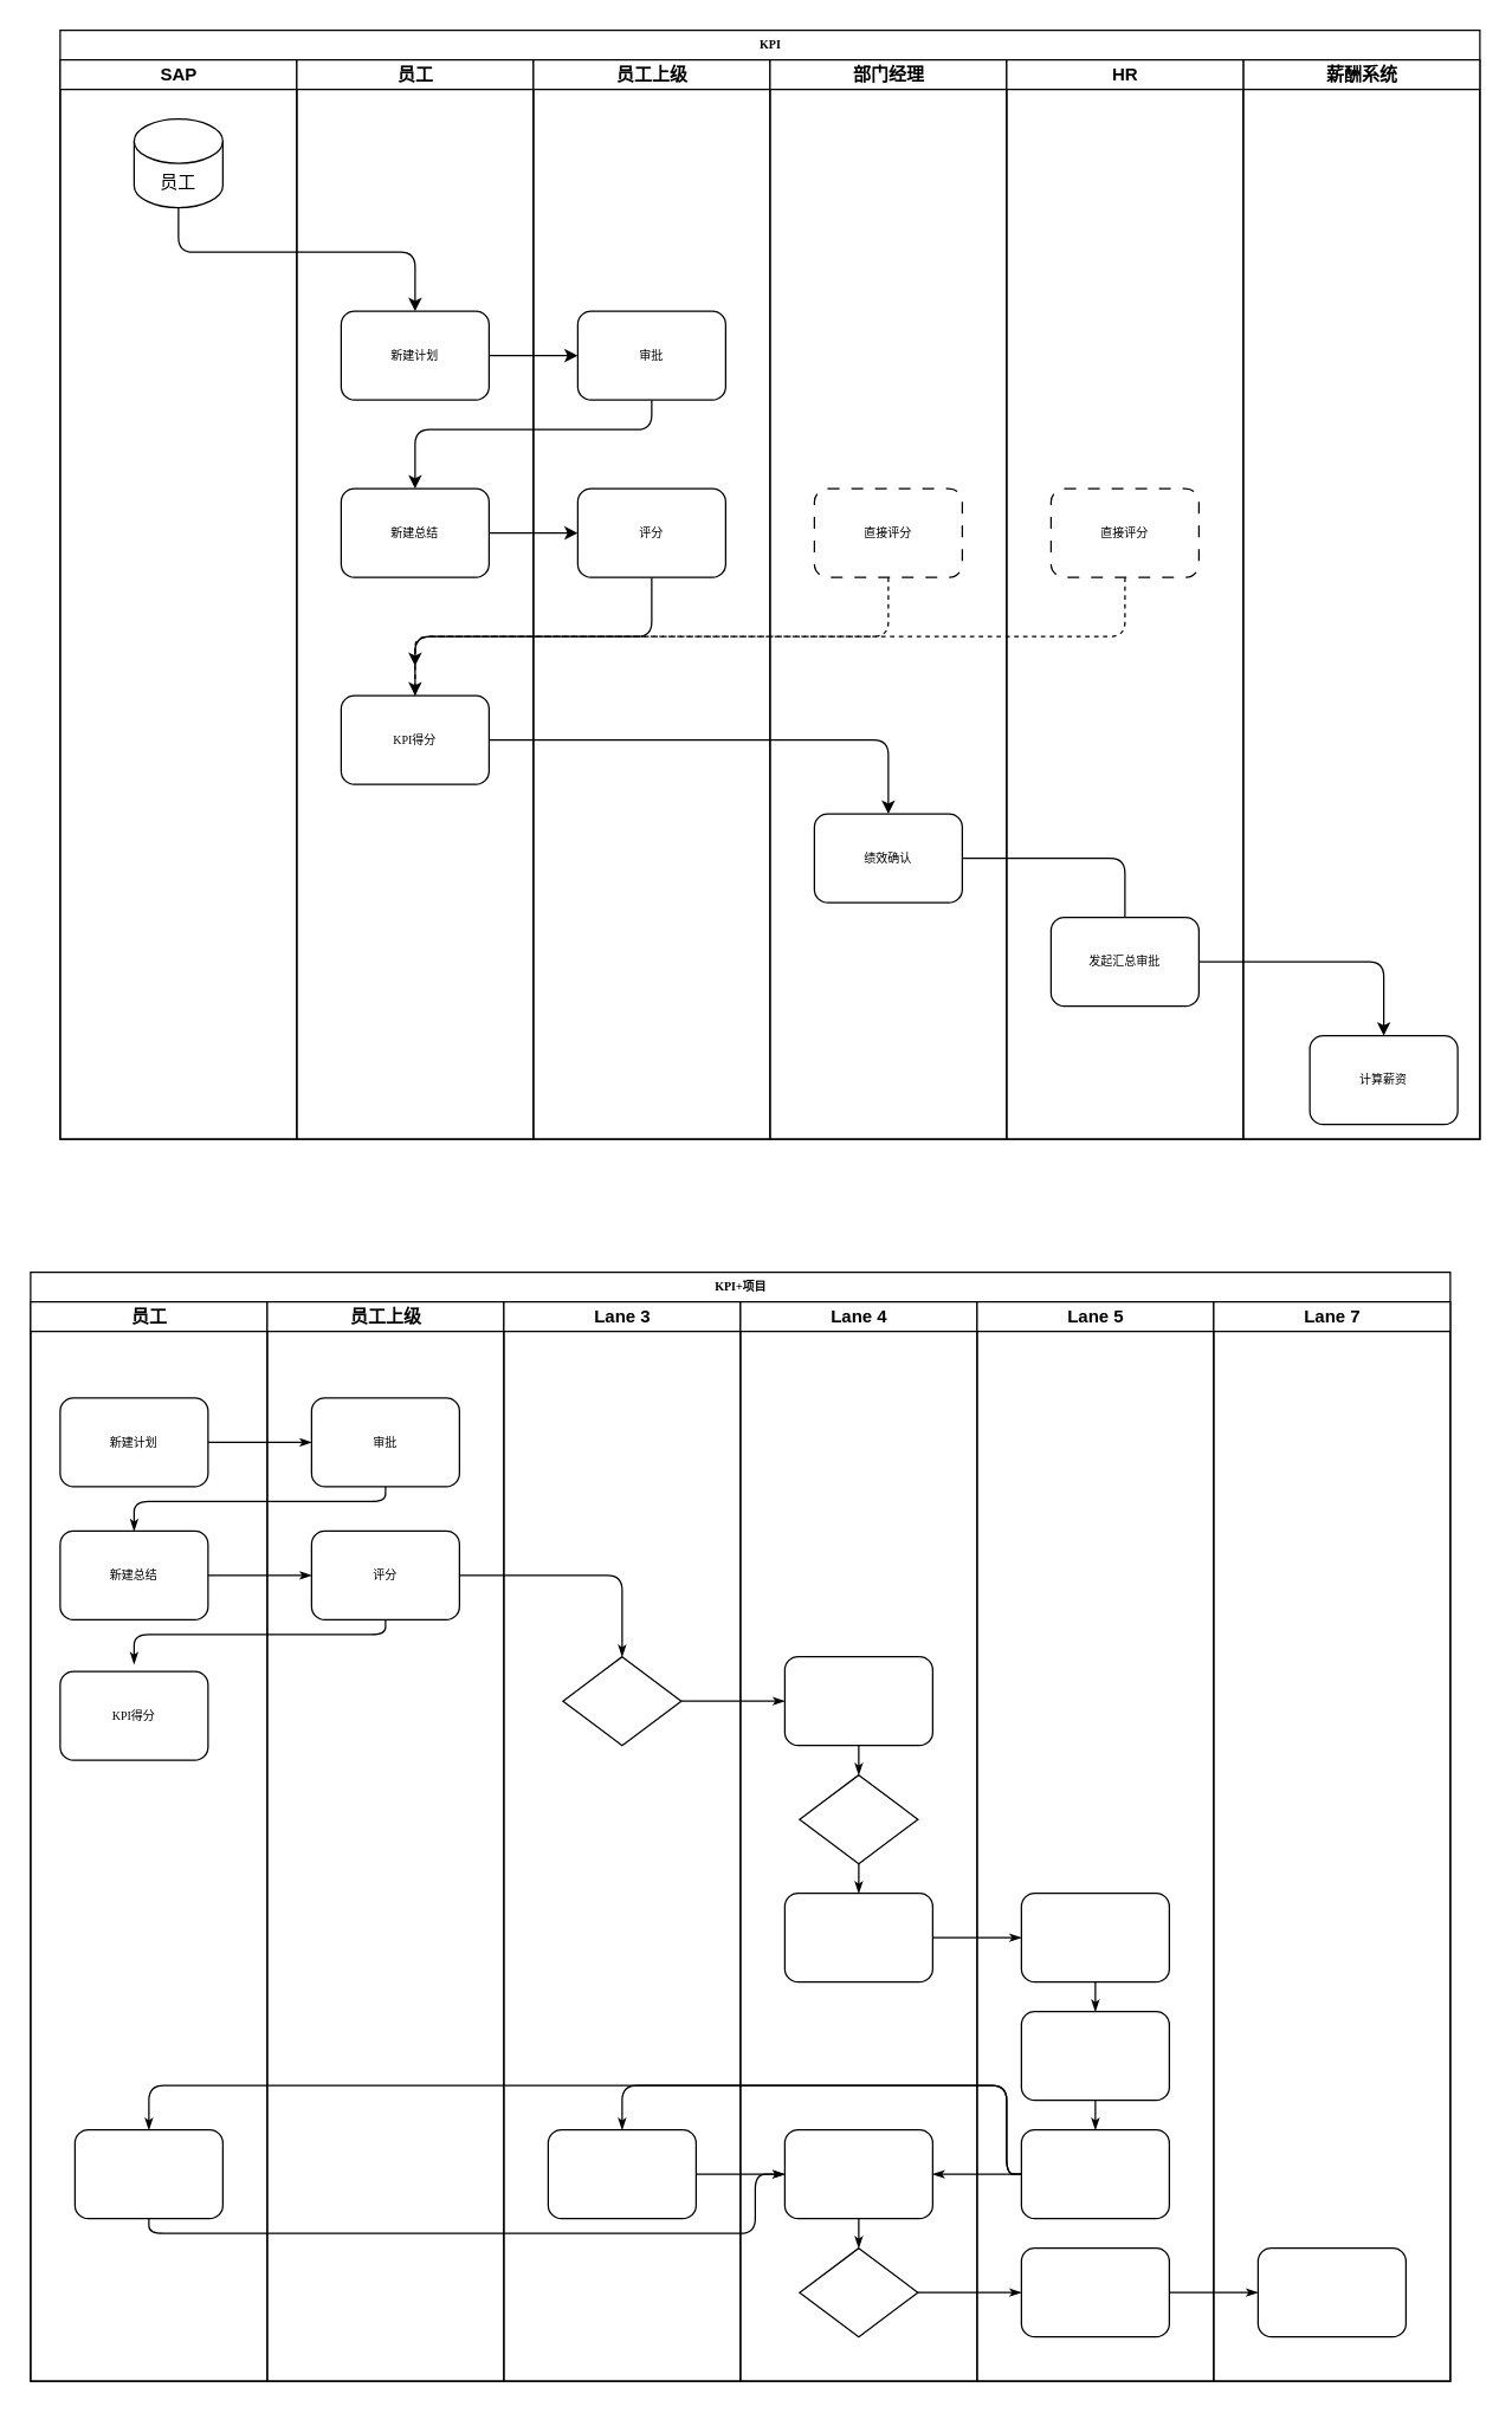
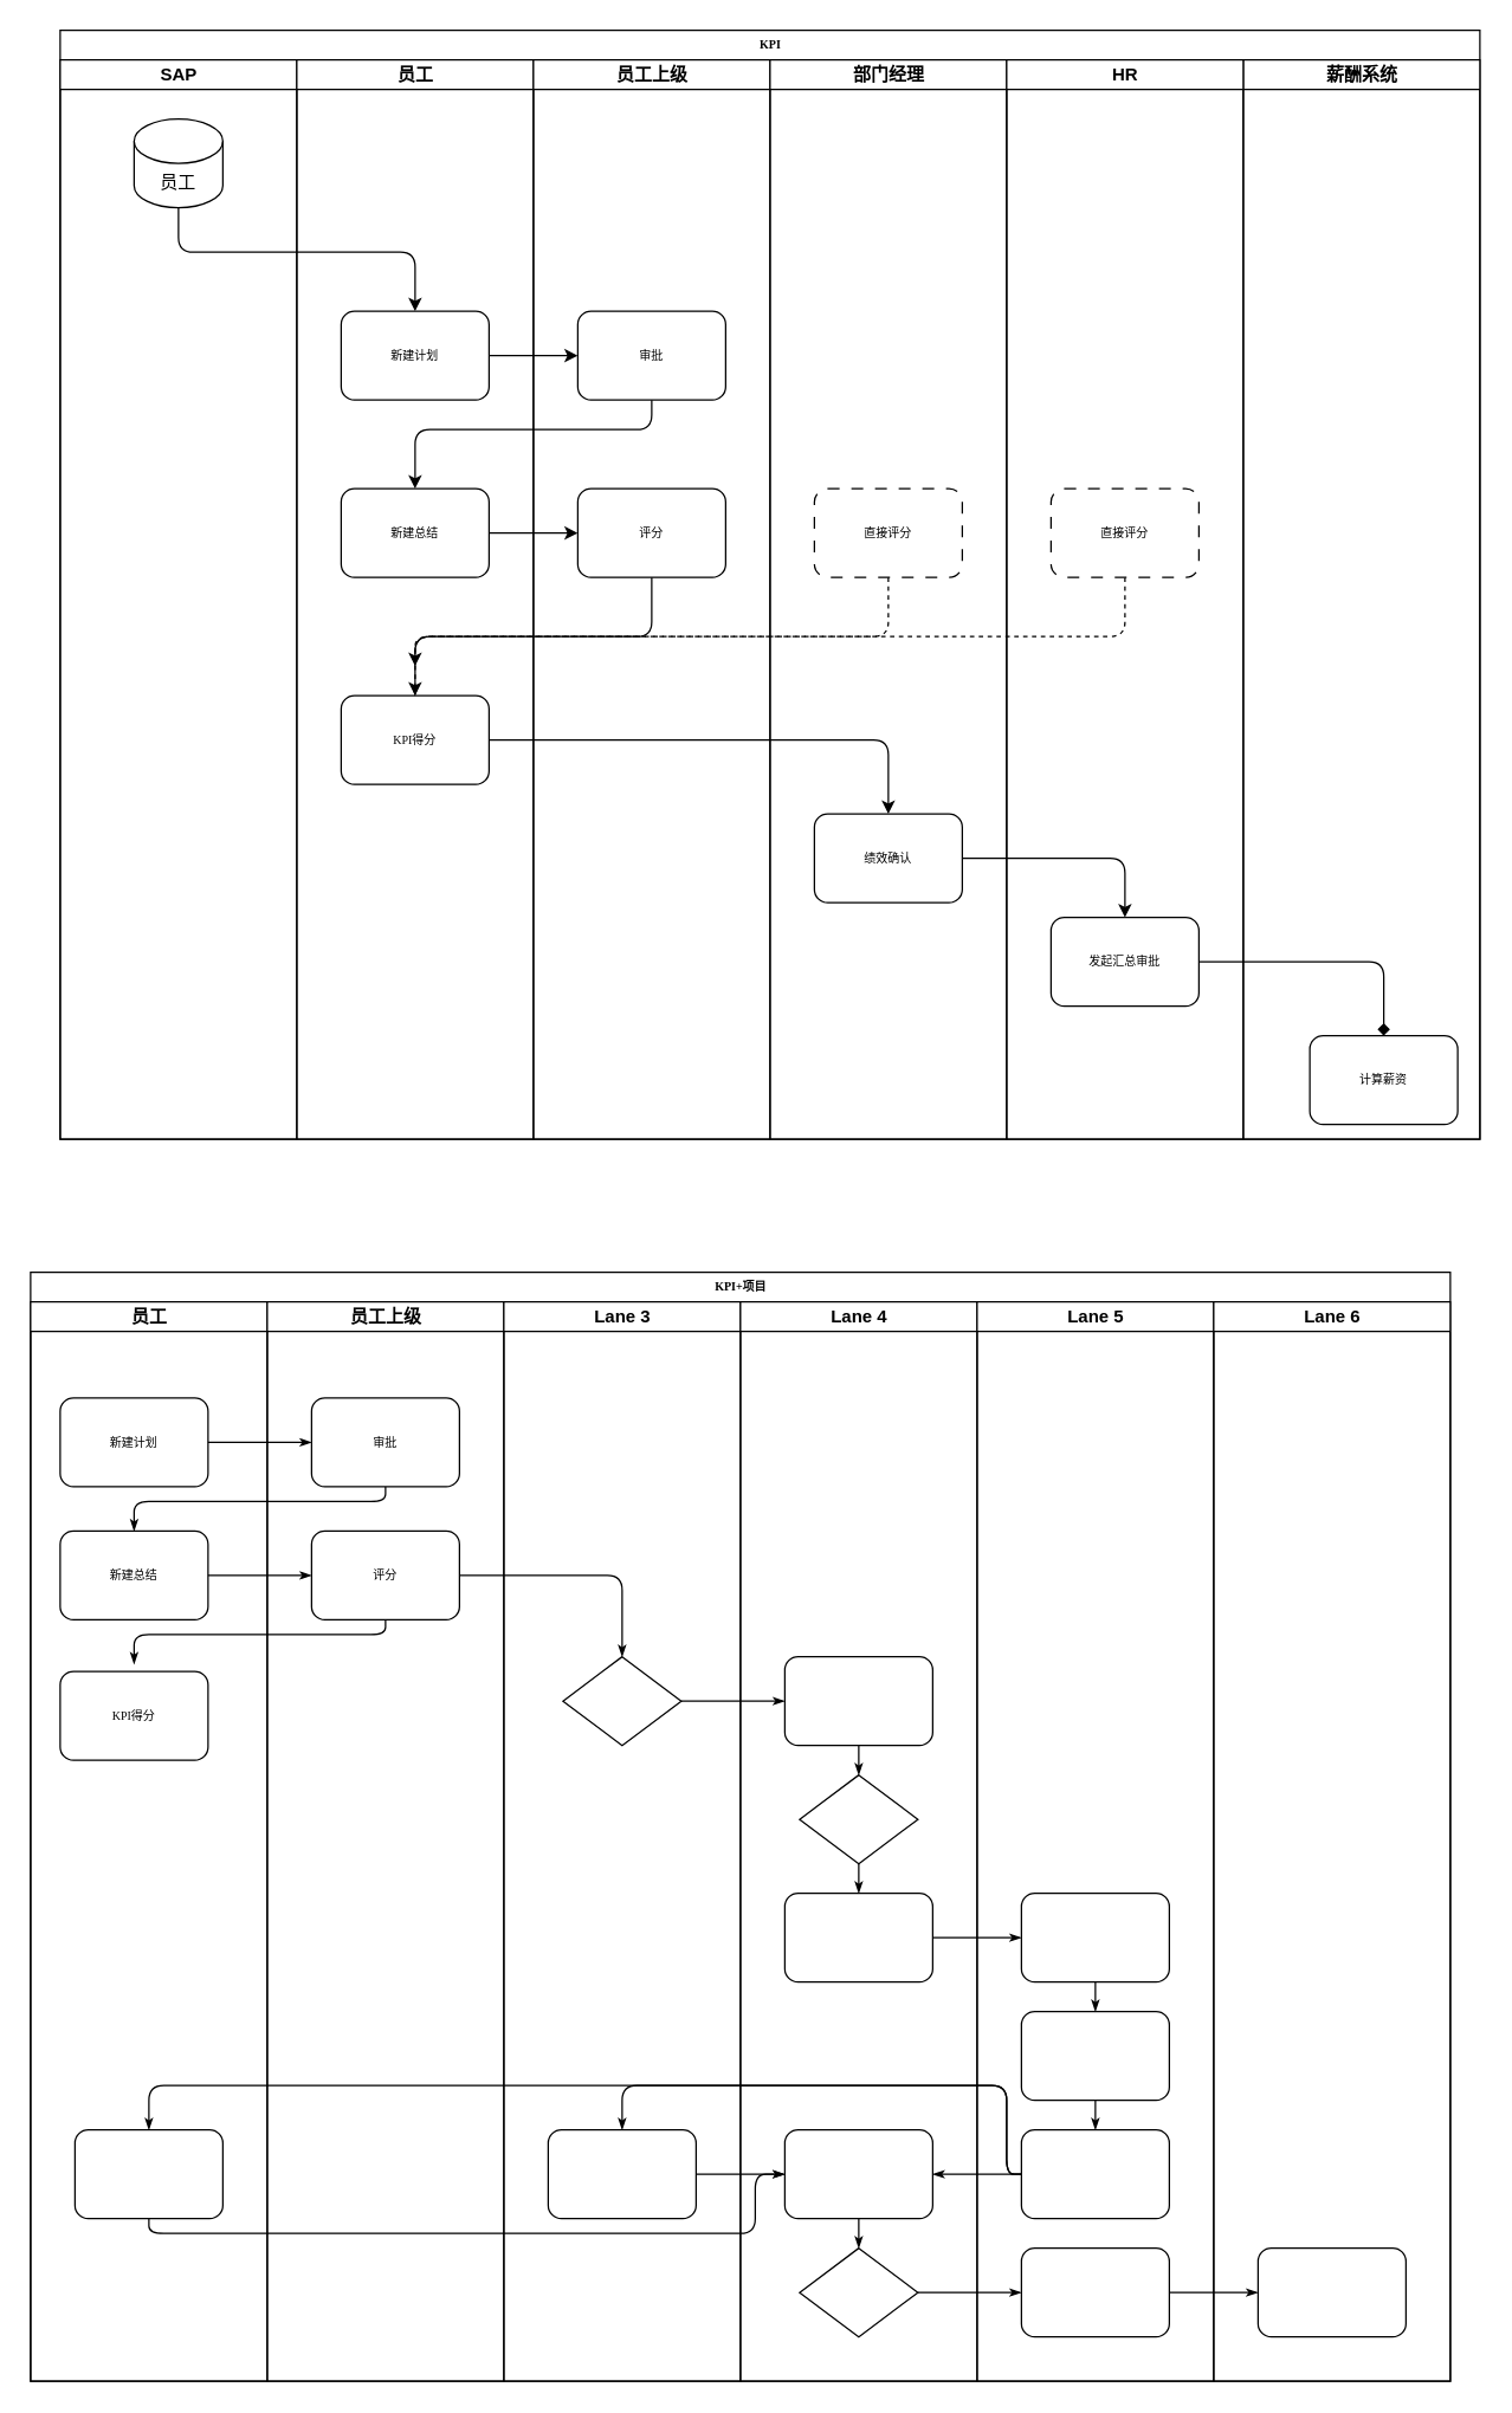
- <mxCell id="76" style="edgeStyle=orthogonalEdgeStyle;rounded=1;orthogonalLoop=1;jettySize=auto;html=1;entryX=0.5;entryY=0;entryDx=0;entryDy=0;endArrow=none;" edge="1" parent="1" source="64" target="67"><mxGeometry relative="1" as="geometry" /></mxCell>
+ <mxCell id="76" style="edgeStyle=orthogonalEdgeStyle;rounded=1;orthogonalLoop=1;jettySize=auto;html=1;entryX=0.5;entryY=0;entryDx=0;entryDy=0;" edge="1" parent="1" source="64" target="67"><mxGeometry relative="1" as="geometry" /></mxCell>
- <mxCell id="77" style="edgeStyle=orthogonalEdgeStyle;rounded=1;orthogonalLoop=1;jettySize=auto;html=1;entryX=0.5;entryY=0;entryDx=0;entryDy=0;" edge="1" parent="1" source="67" target="53"><mxGeometry relative="1" as="geometry" /></mxCell>
+ <mxCell id="77" style="edgeStyle=orthogonalEdgeStyle;rounded=1;orthogonalLoop=1;jettySize=auto;html=1;entryX=0.5;entryY=0;entryDx=0;entryDy=0;endArrow=diamond;" edge="1" parent="1" source="67" target="53"><mxGeometry relative="1" as="geometry" /></mxCell>
- <mxCell id="49" value="Lane 7" style="swimlane;html=1;startSize=20;" vertex="1" parent="8"><mxGeometry x="800" y="20" width="160" height="730" as="geometry" /></mxCell>
+ <mxCell id="49" value="Lane 6" style="swimlane;html=1;startSize=20;" vertex="1" parent="8"><mxGeometry x="800" y="20" width="160" height="730" as="geometry" /></mxCell>
